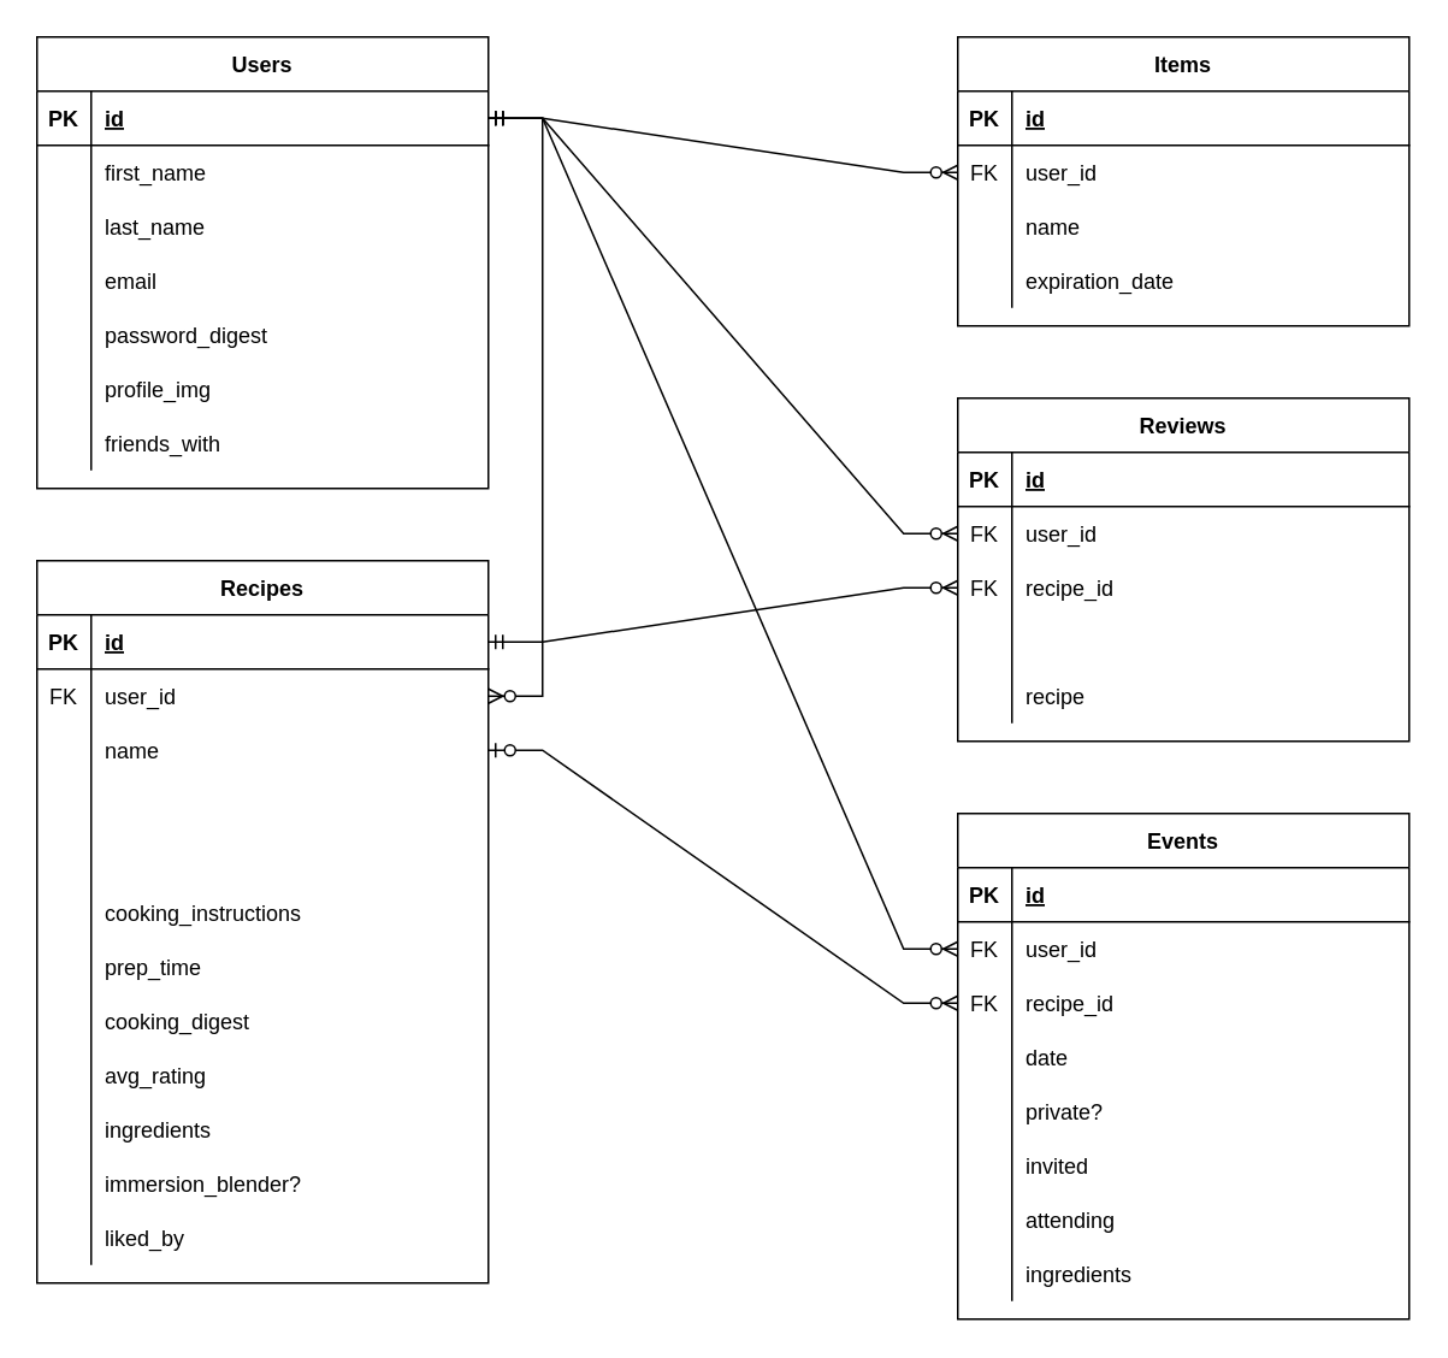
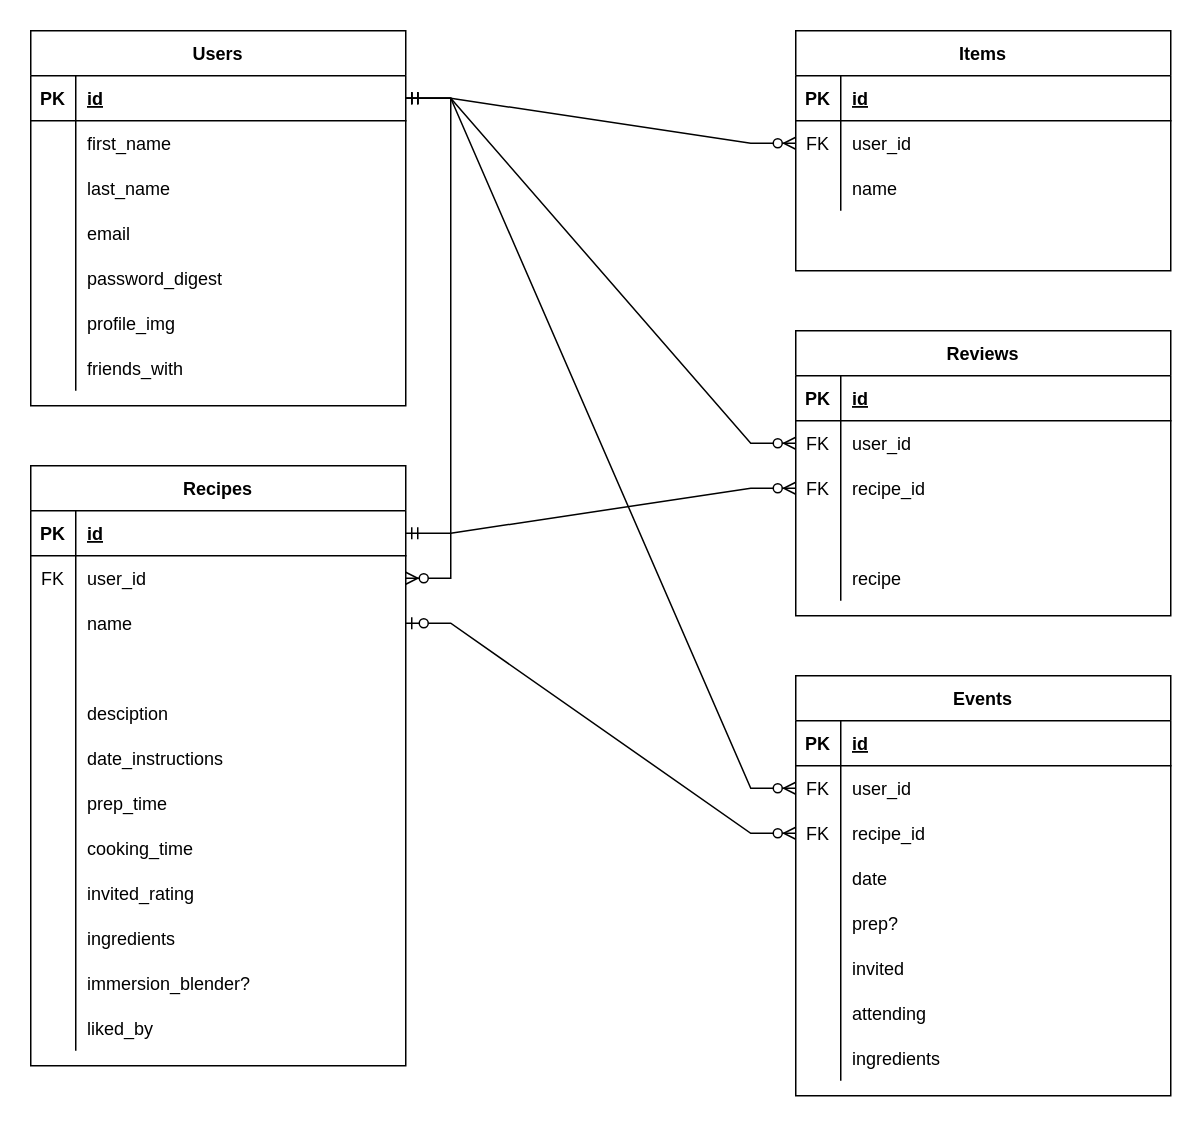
- <mxCell id="72" value="expiration_date" style="shape=partialRectangle;overflow=hidden;connectable=0;fillColor=none;top=0;left=0;bottom=0;right=0;align=left;spacingLeft=6;" parent="70" vertex="1"><mxGeometry x="30" width="220" height="30" as="geometry"><mxRectangle width="220" height="30" as="alternateBounds" /></mxGeometry></mxCell>
+ <mxCell id="38" value="desciption" style="shape=partialRectangle;overflow=hidden;connectable=0;fillColor=none;top=0;left=0;bottom=0;right=0;align=left;spacingLeft=6;" parent="36" vertex="1"><mxGeometry x="30" width="220" height="30" as="geometry"><mxRectangle width="220" height="30" as="alternateBounds" /></mxGeometry></mxCell>
- <mxCell id="41" value="cooking_instructions" style="shape=partialRectangle;overflow=hidden;connectable=0;fillColor=none;top=0;left=0;bottom=0;right=0;align=left;spacingLeft=6;" vertex="1" parent="39"><mxGeometry x="30" width="220" height="30" as="geometry"><mxRectangle width="220" height="30" as="alternateBounds" /></mxGeometry></mxCell>
+ <mxCell id="41" value="date_instructions" style="shape=partialRectangle;overflow=hidden;connectable=0;fillColor=none;top=0;left=0;bottom=0;right=0;align=left;spacingLeft=6;" vertex="1" parent="39"><mxGeometry x="30" width="220" height="30" as="geometry"><mxRectangle width="220" height="30" as="alternateBounds" /></mxGeometry></mxCell>
- <mxCell id="47" value="cooking_digest" style="shape=partialRectangle;overflow=hidden;connectable=0;fillColor=none;top=0;left=0;bottom=0;right=0;align=left;spacingLeft=6;" parent="45" vertex="1"><mxGeometry x="30" width="220" height="30" as="geometry"><mxRectangle width="220" height="30" as="alternateBounds" /></mxGeometry></mxCell>
+ <mxCell id="47" value="cooking_time" style="shape=partialRectangle;overflow=hidden;connectable=0;fillColor=none;top=0;left=0;bottom=0;right=0;align=left;spacingLeft=6;" parent="45" vertex="1"><mxGeometry x="30" width="220" height="30" as="geometry"><mxRectangle width="220" height="30" as="alternateBounds" /></mxGeometry></mxCell>
- <mxCell id="50" value="avg_rating" style="shape=partialRectangle;overflow=hidden;connectable=0;fillColor=none;top=0;left=0;bottom=0;right=0;align=left;spacingLeft=6;" parent="48" vertex="1"><mxGeometry x="30" width="220" height="30" as="geometry"><mxRectangle width="220" height="30" as="alternateBounds" /></mxGeometry></mxCell>
+ <mxCell id="50" value="invited_rating" style="shape=partialRectangle;overflow=hidden;connectable=0;fillColor=none;top=0;left=0;bottom=0;right=0;align=left;spacingLeft=6;" parent="48" vertex="1"><mxGeometry x="30" width="220" height="30" as="geometry"><mxRectangle width="220" height="30" as="alternateBounds" /></mxGeometry></mxCell>
- <mxCell id="103" value="private?" style="shape=partialRectangle;overflow=hidden;connectable=0;fillColor=none;top=0;left=0;bottom=0;right=0;align=left;spacingLeft=6;" parent="101" vertex="1"><mxGeometry x="30" width="220" height="30" as="geometry"><mxRectangle width="220" height="30" as="alternateBounds" /></mxGeometry></mxCell>
+ <mxCell id="103" value="prep?" style="shape=partialRectangle;overflow=hidden;connectable=0;fillColor=none;top=0;left=0;bottom=0;right=0;align=left;spacingLeft=6;" parent="101" vertex="1"><mxGeometry x="30" width="220" height="30" as="geometry"><mxRectangle width="220" height="30" as="alternateBounds" /></mxGeometry></mxCell>
